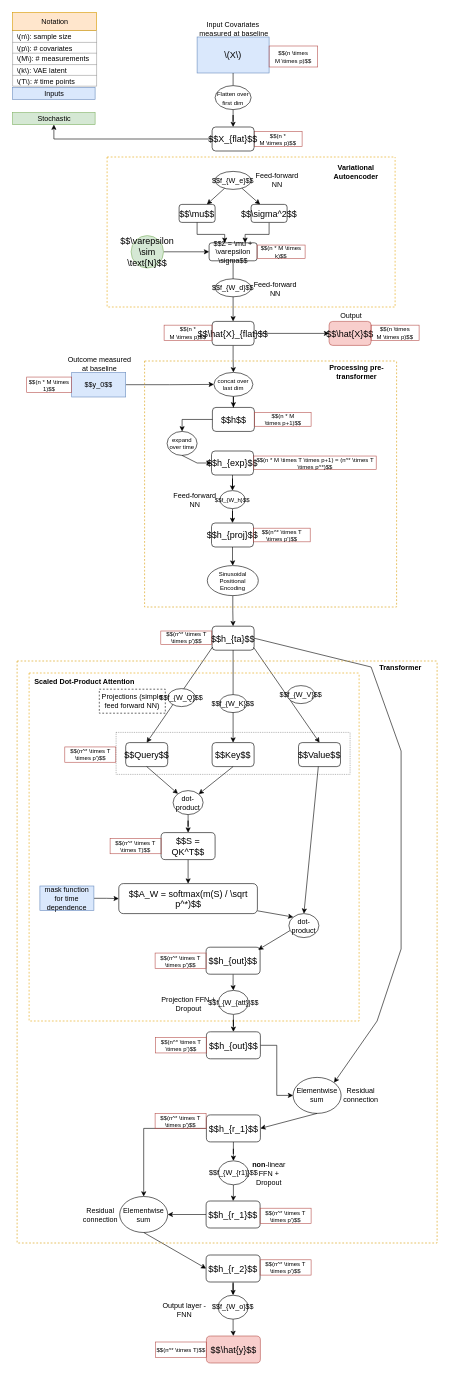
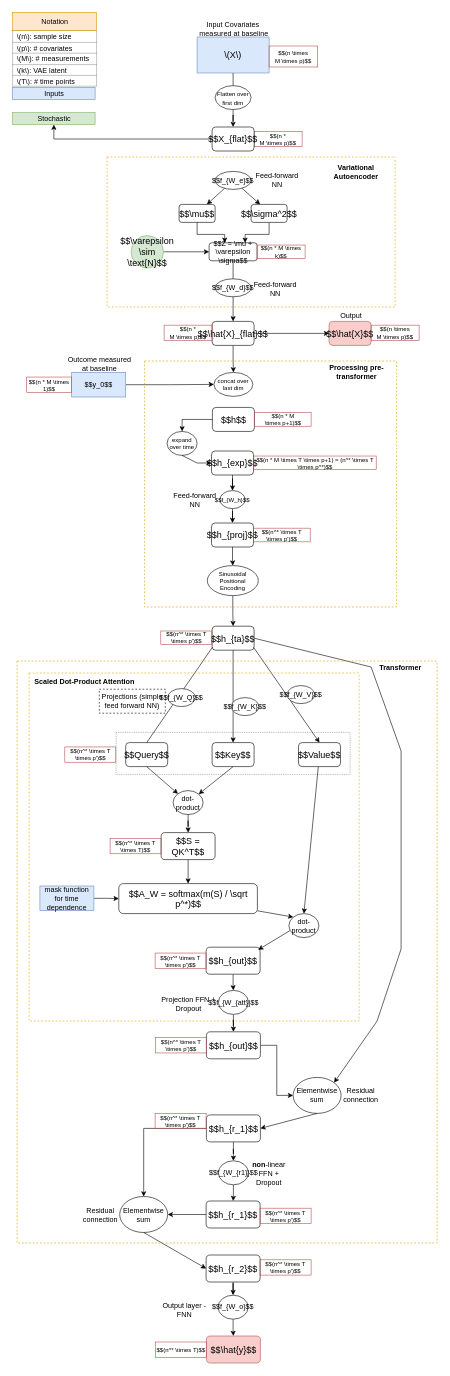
- <mxCell id="43" value="" style="edgeStyle=orthogonalEdgeStyle;rounded=0;orthogonalLoop=1;jettySize=auto;html=1;entryX=0.5;entryY=0;entryDx=0;entryDy=0;" parent="1" source="44" target="125" edge="1"><mxGeometry relative="1" as="geometry" /></mxCell>
- <mxCell id="54" value="$$f_{W_K}$$" style="ellipse;whiteSpace=wrap;html=1;" parent="1" vertex="1"><mxGeometry x="365" y="1157" width="46" height="30" as="geometry" /></mxCell>
+ <mxCell id="54" value="$$f_{W_K}$$" style="ellipse;whiteSpace=wrap;html=1;" parent="1" vertex="1"><mxGeometry x="385" y="1162" width="46" height="30" as="geometry" /></mxCell>
- <mxCell id="50" value="" style="endArrow=classic;html=1;rounded=0;exitX=0.01;exitY=0.87;exitDx=0;exitDy=0;exitPerimeter=0;entryX=0.5;entryY=0;entryDx=0;entryDy=0;" parent="1" source="42" target="47" edge="1"><mxGeometry width="50" height="50" relative="1" as="geometry"><mxPoint x="338" y="1217" as="sourcePoint" /><mxPoint x="388" y="1167" as="targetPoint" /></mxGeometry></mxCell>
+ <mxCell id="50" value="" style="endArrow=none;html=1;rounded=0;exitX=0.01;exitY=0.87;exitDx=0;exitDy=0;exitPerimeter=0;entryX=0.5;entryY=0;entryDx=0;entryDy=0;" parent="1" source="42" target="47" edge="1"><mxGeometry width="50" height="50" relative="1" as="geometry"><mxPoint x="338" y="1217" as="sourcePoint" /><mxPoint x="388" y="1167" as="targetPoint" /></mxGeometry></mxCell>
